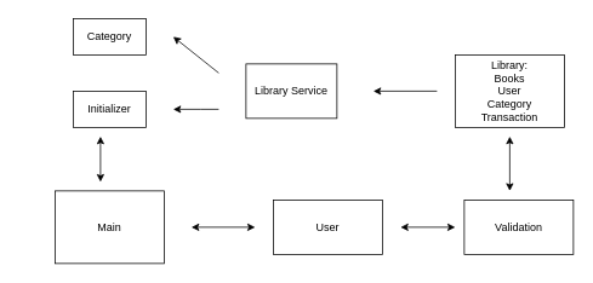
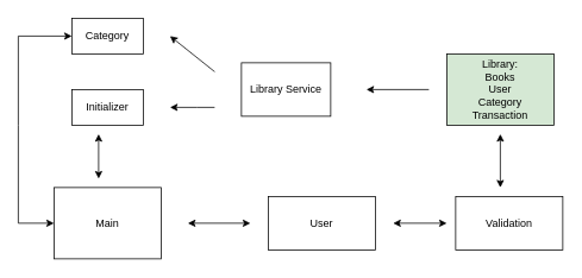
- <mxCell id="4" value="Library:&lt;br&gt;Books&lt;br&gt;User&lt;br&gt;Category&lt;br&gt;Transaction" style="rounded=0;whiteSpace=wrap;html=1;" parent="1" vertex="1"><mxGeometry x="500" y="60" width="120" height="80" as="geometry" /></mxCell>
+ <mxCell id="4" value="Library:&lt;br&gt;Books&lt;br&gt;User&lt;br&gt;Category&lt;br&gt;Transaction" style="rounded=0;whiteSpace=wrap;html=1;fillColor=#d5e8d4;" parent="1" vertex="1"><mxGeometry x="500" y="60" width="120" height="80" as="geometry" /></mxCell>
+ <mxCell id="15" value="" style="endArrow=classic;startArrow=classic;html=1;rounded=0;entryX=0;entryY=0.5;entryDx=0;entryDy=0;exitX=0;exitY=0.5;exitDx=0;exitDy=0;" parent="1" source="6" target="8" edge="1"><mxGeometry width="50" height="50" relative="1" as="geometry"><mxPoint x="30" y="100" as="sourcePoint" /><mxPoint x="30" y="40" as="targetPoint" /><Array as="points"><mxPoint x="20" y="250" /><mxPoint x="20" y="140" /><mxPoint x="20" y="40" /></Array></mxGeometry></mxCell>
